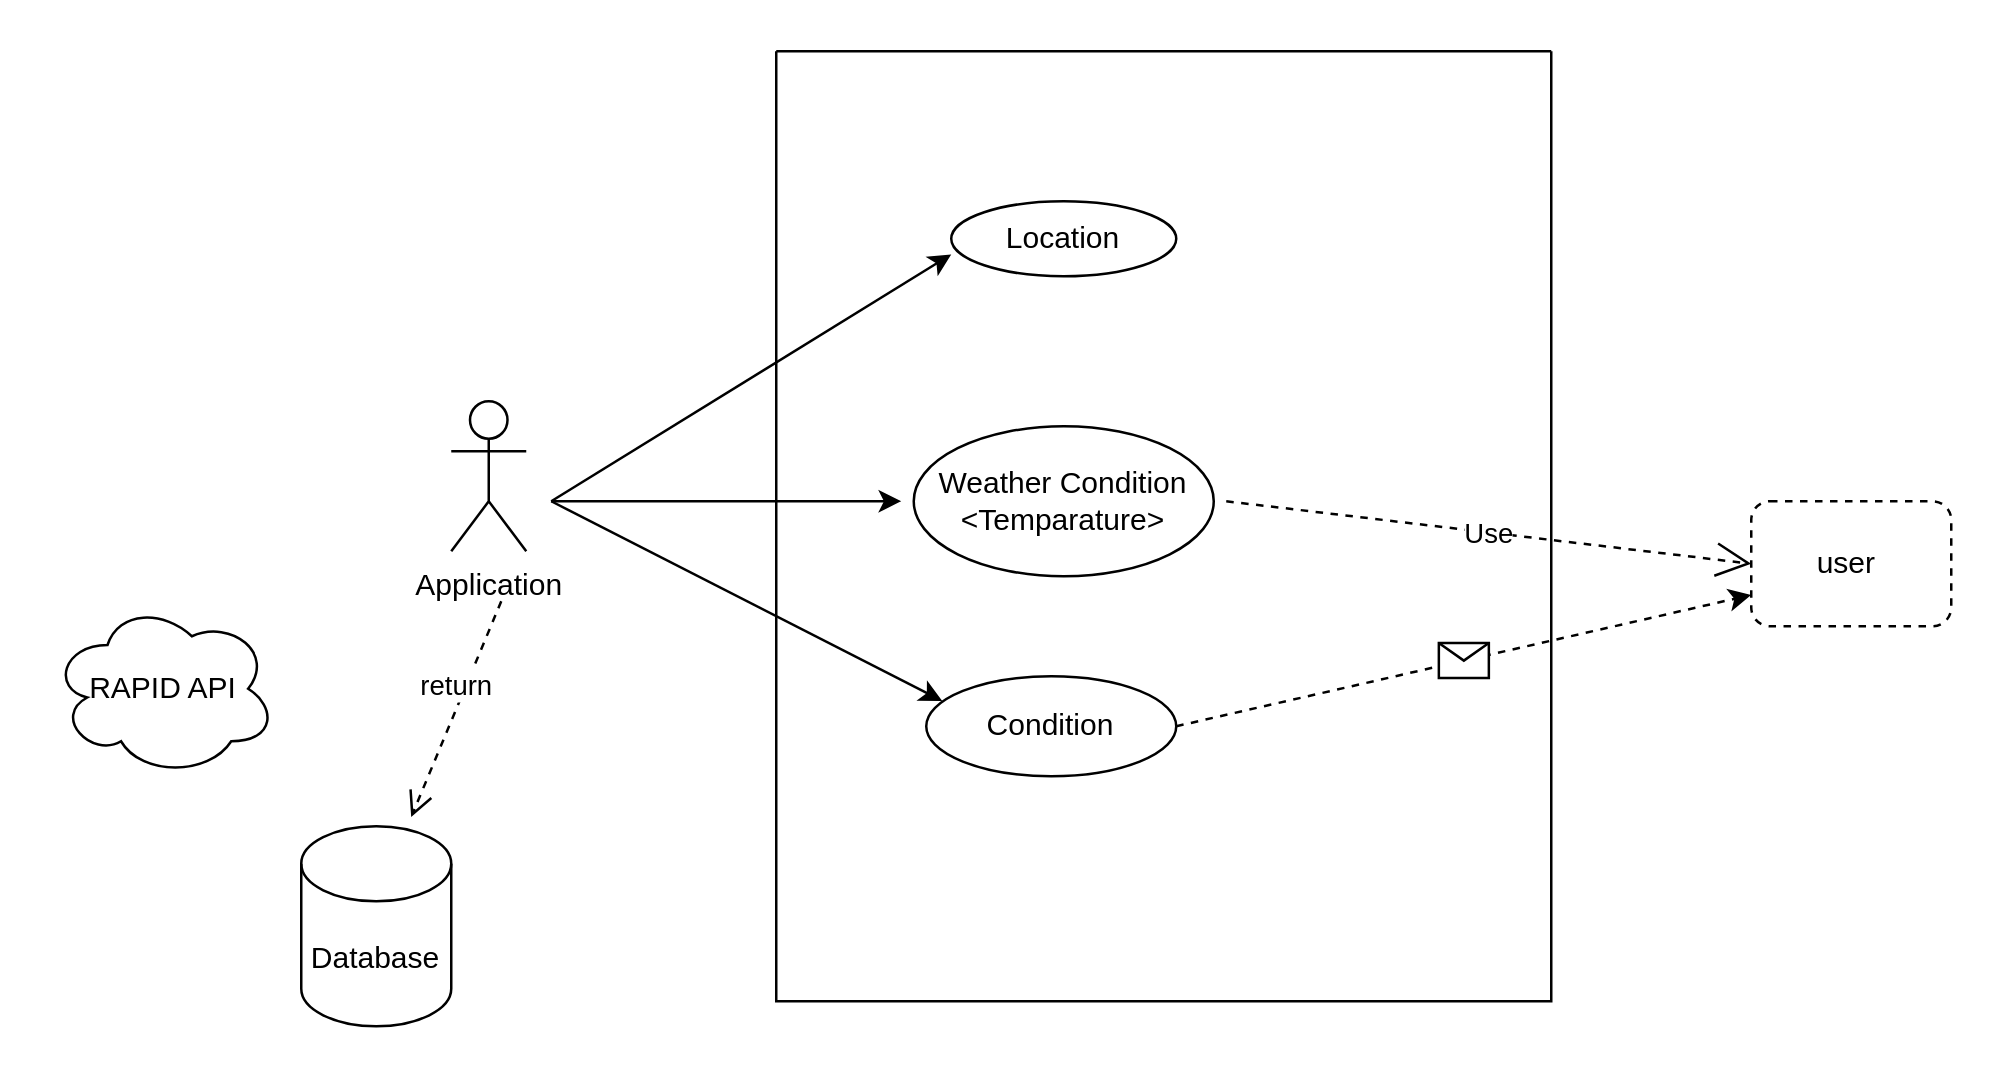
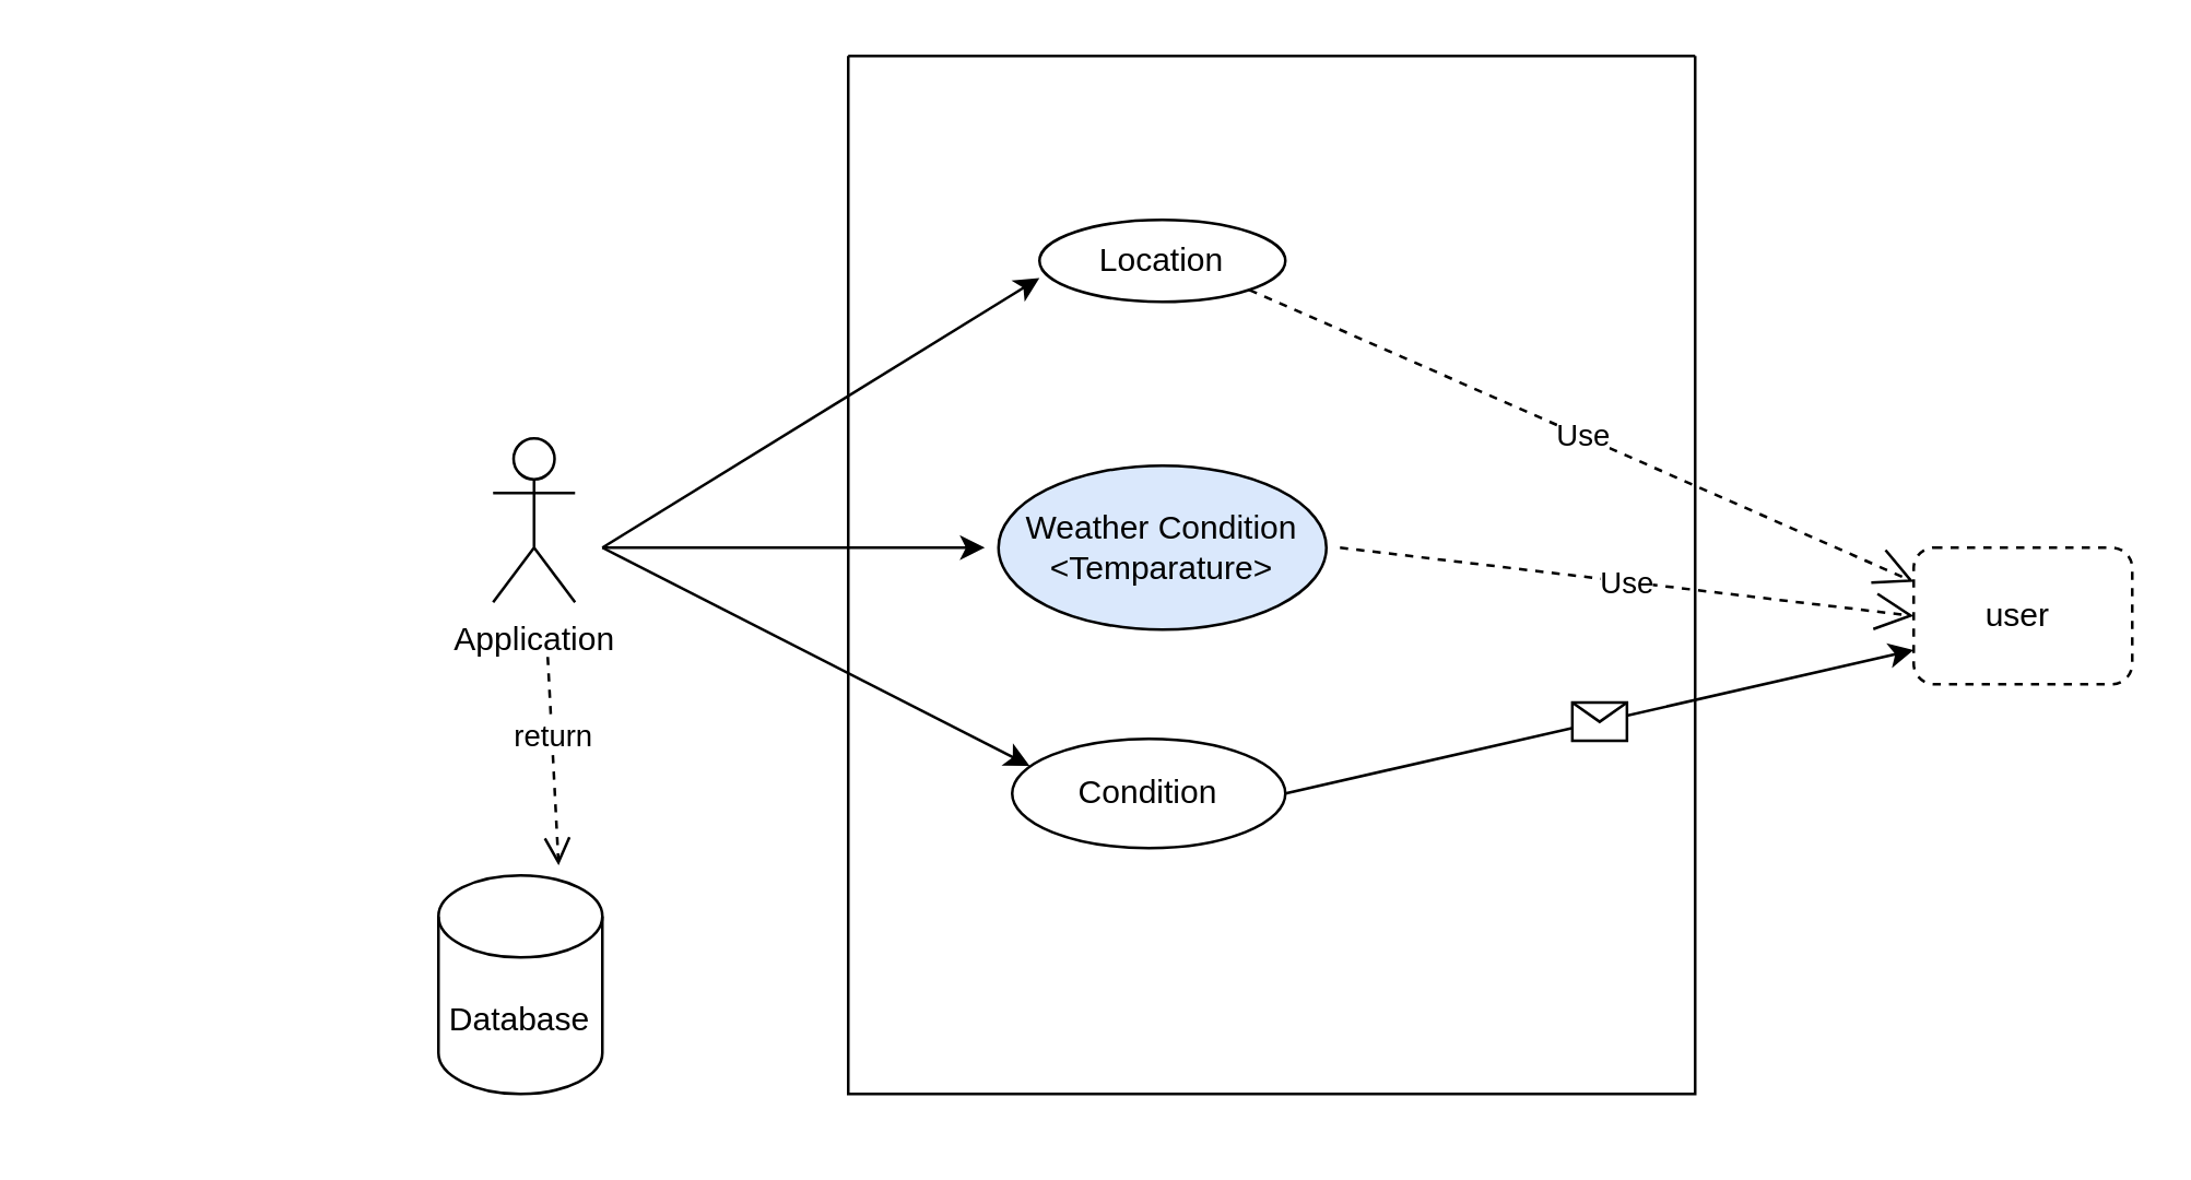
+ <mxCell id="11" value="Use" style="endArrow=open;endSize=12;dashed=1;html=1;rounded=0;exitX=1;exitY=1;exitDx=0;exitDy=0;entryX=0;entryY=0.25;entryDx=0;entryDy=0;" parent="1" source="14" target="8" edge="1"><mxGeometry width="160" relative="1" as="geometry"><mxPoint x="430.68" y="103" as="sourcePoint" /><mxPoint x="430" y="170" as="targetPoint" /></mxGeometry></mxCell>
- <mxCell id="4" value="Weather Condition&lt;br&gt;&amp;lt;Temparature&amp;gt;" style="ellipse;whiteSpace=wrap;html=1;" parent="1" vertex="1"><mxGeometry x="365" y="170" width="120" height="60" as="geometry" /></mxCell>
+ <mxCell id="4" value="Weather Condition&lt;br&gt;&amp;lt;Temparature&amp;gt;" style="ellipse;whiteSpace=wrap;html=1;fillColor=#dae8fc;" parent="1" vertex="1"><mxGeometry x="365" y="170" width="120" height="60" as="geometry" /></mxCell>
- <mxCell id="10" value="RAPID API" style="ellipse;shape=cloud;whiteSpace=wrap;html=1;" parent="1" vertex="1"><mxGeometry x="20" y="240" width="90" height="70" as="geometry" /></mxCell>
- <mxCell id="16" value="" style="endArrow=classic;html=1;rounded=0;exitX=1;exitY=0.5;exitDx=0;exitDy=0;entryX=0;entryY=0.75;entryDx=0;entryDy=0;dashed=1;" edge="1" parent="1" source="7" target="8"><mxGeometry relative="1" as="geometry"><mxPoint x="350" y="250" as="sourcePoint" /><mxPoint x="690" y="250" as="targetPoint" /></mxGeometry></mxCell>
+ <mxCell id="16" value="" style="endArrow=classic;html=1;rounded=0;exitX=1;exitY=0.5;exitDx=0;exitDy=0;entryX=0;entryY=0.75;entryDx=0;entryDy=0;" edge="1" parent="1" source="7" target="8"><mxGeometry relative="1" as="geometry"><mxPoint x="350" y="250" as="sourcePoint" /><mxPoint x="690" y="250" as="targetPoint" /></mxGeometry></mxCell>
- <mxCell id="9" value="Database" style="shape=cylinder3;whiteSpace=wrap;html=1;boundedLbl=1;backgroundOutline=1;size=15;" parent="1" vertex="1"><mxGeometry x="120" y="330" width="60" height="80" as="geometry" /></mxCell>
+ <mxCell id="9" value="Database" style="shape=cylinder3;whiteSpace=wrap;html=1;boundedLbl=1;backgroundOutline=1;size=15;" parent="1" vertex="1"><mxGeometry x="160" y="320" width="60" height="80" as="geometry" /></mxCell>
